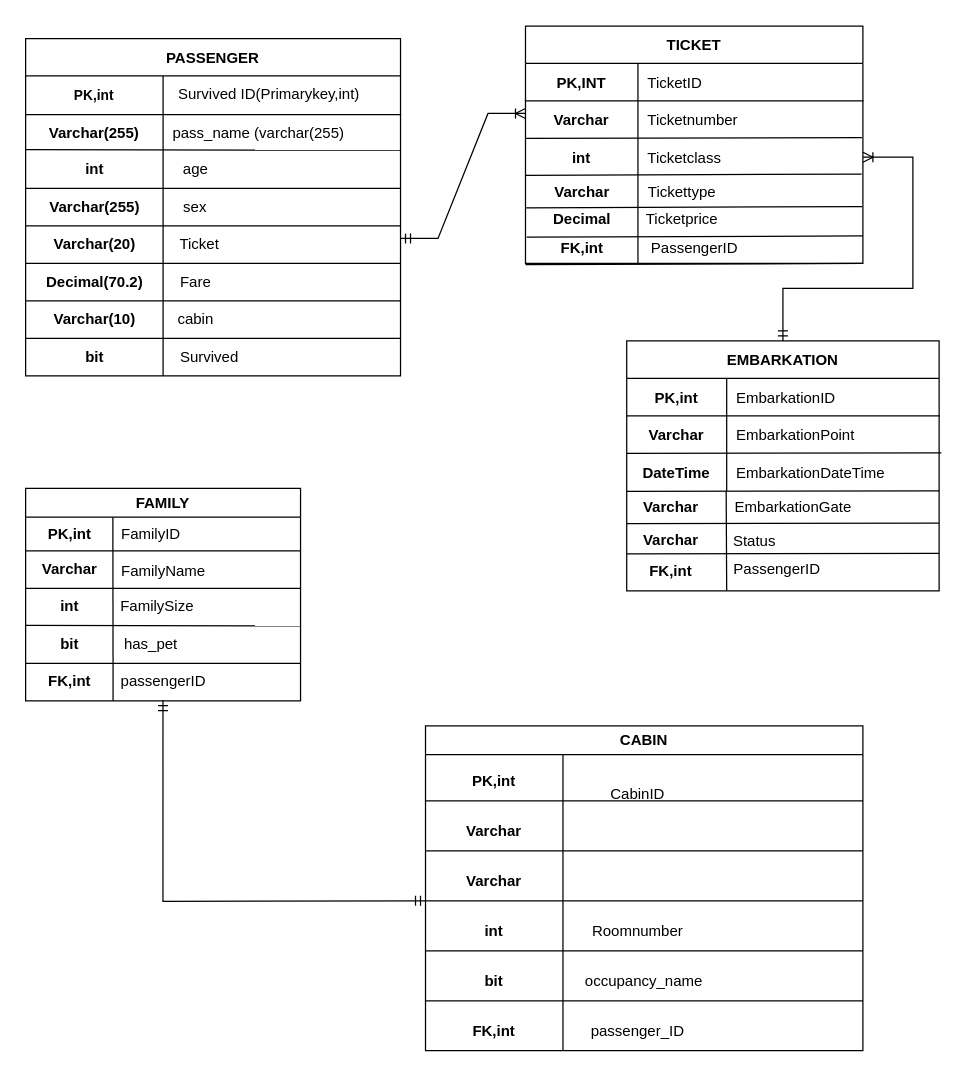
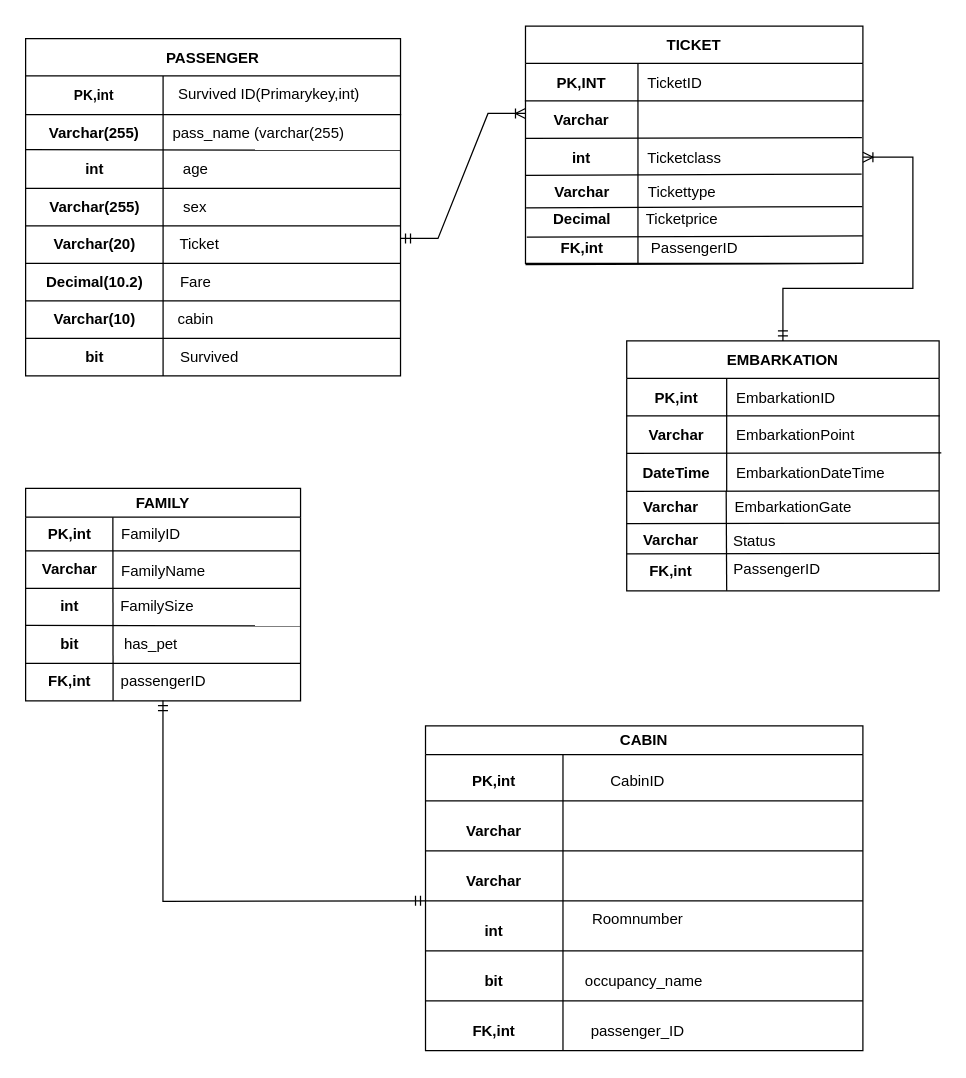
- <mxCell id="8" value="Ticketnumber" style="shape=partialRectangle;overflow=hidden;connectable=0;fillColor=none;top=0;left=0;bottom=0;right=0;align=left;spacingLeft=6;" parent="6" vertex="1"><mxGeometry x="90" width="180" height="30" as="geometry"><mxRectangle width="180" height="30" as="alternateBounds" /></mxGeometry></mxCell>
- <mxCell id="47" value="&lt;b&gt;Decimal(70.2)&lt;/b&gt;" style="text;html=1;align=center;verticalAlign=middle;resizable=0;points=[];autosize=1;strokeColor=none;fillColor=none;" vertex="1" parent="1"><mxGeometry x="25" y="210" width="100" height="30" as="geometry" /></mxCell>
+ <mxCell id="47" value="&lt;b&gt;Decimal(10.2)&lt;/b&gt;" style="text;html=1;align=center;verticalAlign=middle;resizable=0;points=[];autosize=1;strokeColor=none;fillColor=none;" vertex="1" parent="1"><mxGeometry x="25" y="210" width="100" height="30" as="geometry" /></mxCell>
- <mxCell id="102" value="CabinID" style="text;html=1;align=center;verticalAlign=middle;whiteSpace=wrap;rounded=0;" vertex="1" parent="90"><mxGeometry x="140" y="40" width="60" height="30" as="geometry" /></mxCell>
+ <mxCell id="102" value="CabinID" style="text;html=1;align=center;verticalAlign=middle;whiteSpace=wrap;rounded=0;" vertex="1" parent="90"><mxGeometry x="140" y="30" width="60" height="30" as="geometry" /></mxCell>
- <mxCell id="103" value="Roomnumber" style="text;html=1;align=center;verticalAlign=middle;whiteSpace=wrap;rounded=0;" vertex="1" parent="90"><mxGeometry x="140" y="150" width="60" height="30" as="geometry" /></mxCell>
+ <mxCell id="103" value="Roomnumber" style="text;html=1;align=center;verticalAlign=middle;whiteSpace=wrap;rounded=0;" vertex="1" parent="90"><mxGeometry x="140" y="140" width="60" height="30" as="geometry" /></mxCell>
